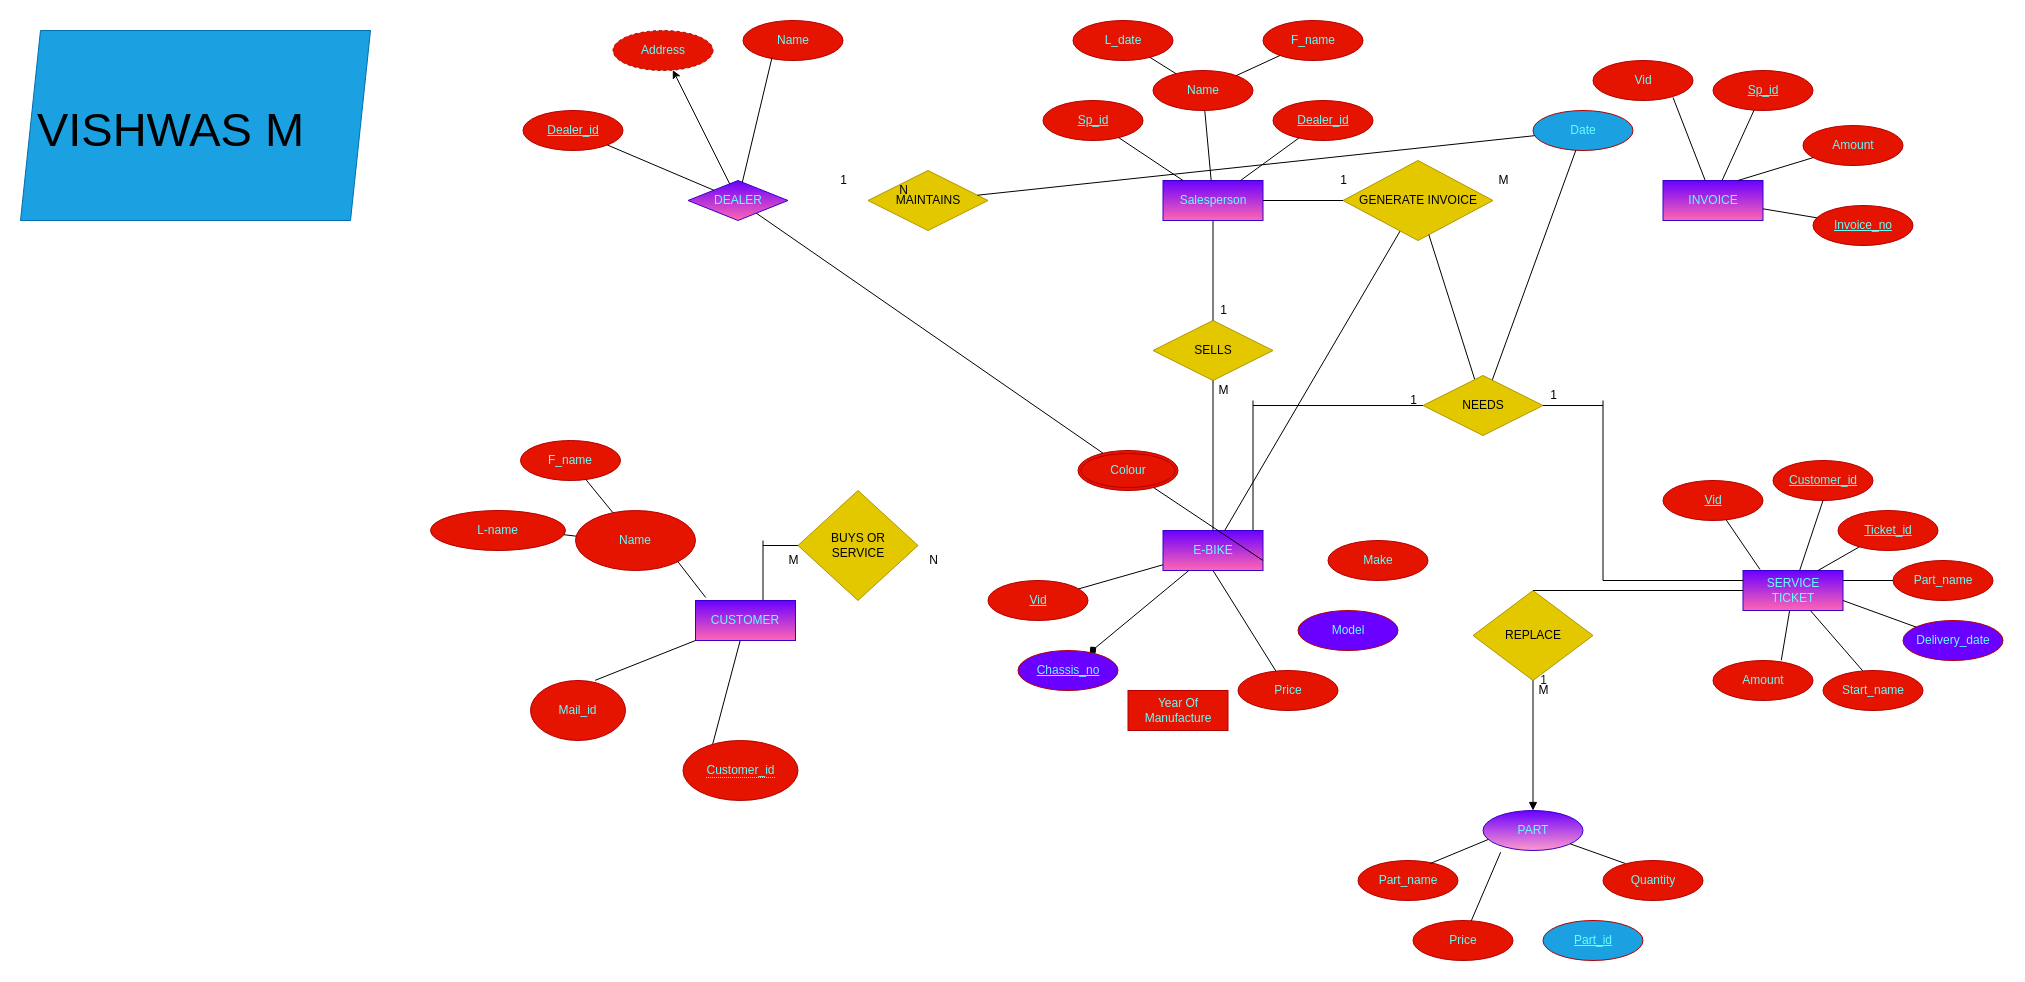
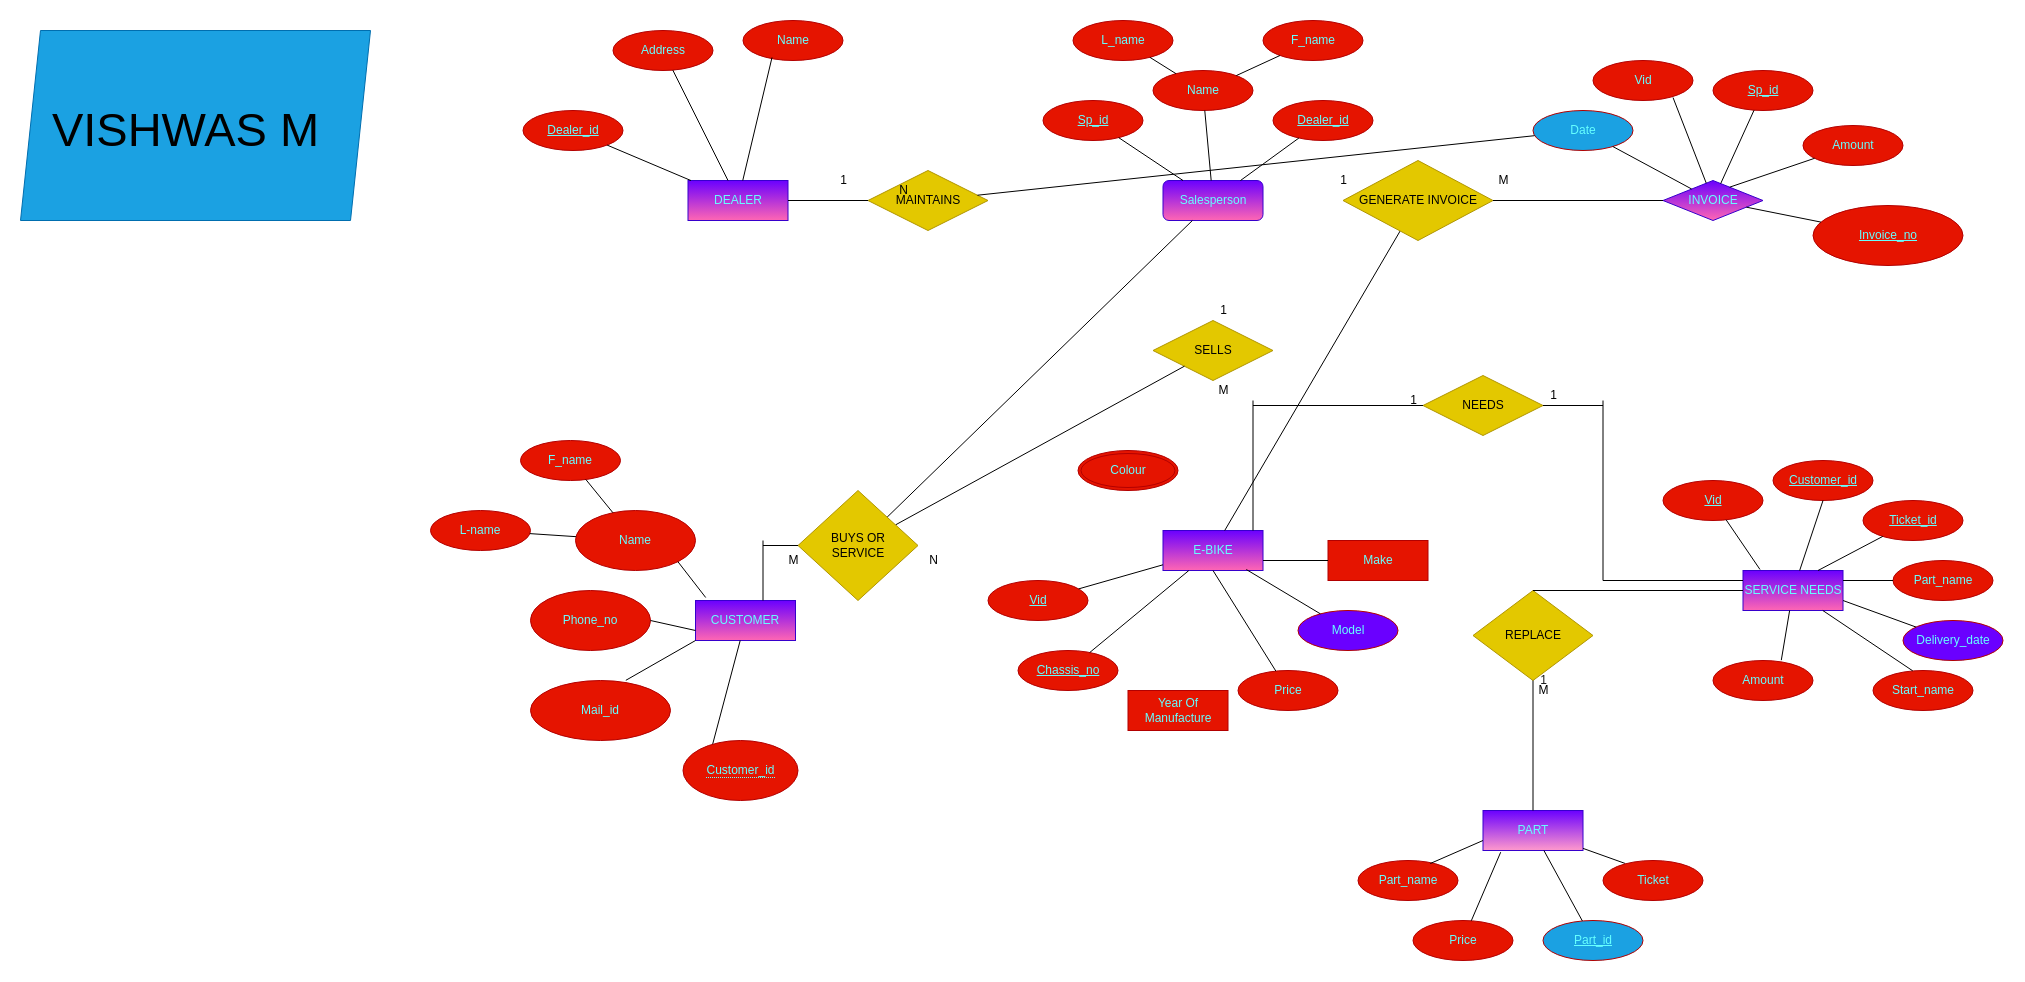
- <mxCell id="77" value="L_date" style="ellipse;whiteSpace=wrap;html=1;align=center;fillColor=#e51400;fontColor=#66FFFF;strokeColor=#B20000;" vertex="1" parent="1"><mxGeometry x="1072.5" y="20" width="100" height="40" as="geometry" /></mxCell>
+ <mxCell id="77" value="L_name" style="ellipse;whiteSpace=wrap;html=1;align=center;fillColor=#e51400;fontColor=#66FFFF;strokeColor=#B20000;" vertex="1" parent="1"><mxGeometry x="1072.5" y="20" width="100" height="40" as="geometry" /></mxCell>
- <mxCell id="29" value="Address" style="ellipse;whiteSpace=wrap;html=1;align=center;fillColor=#e51400;fontColor=#66FFFF;strokeColor=#B20000;dashed=1;" vertex="1" parent="1"><mxGeometry x="612.5" y="30" width="100" height="40" as="geometry" /></mxCell>
+ <mxCell id="29" value="Address" style="ellipse;whiteSpace=wrap;html=1;align=center;fillColor=#e51400;fontColor=#66FFFF;strokeColor=#B20000;" vertex="1" parent="1"><mxGeometry x="612.5" y="30" width="100" height="40" as="geometry" /></mxCell>
- <mxCell id="32" value="" style="endArrow=classic;html=1;rounded=0;fontColor=#66FFFF;" edge="1" parent="1" source="2" target="29"><mxGeometry relative="1" as="geometry"><mxPoint x="482.5" y="130" as="sourcePoint" /><mxPoint x="642.5" y="130" as="targetPoint" /></mxGeometry></mxCell>
+ <mxCell id="32" value="" style="endArrow=none;html=1;rounded=0;fontColor=#66FFFF;" edge="1" parent="1" source="2" target="29"><mxGeometry relative="1" as="geometry"><mxPoint x="482.5" y="130" as="sourcePoint" /><mxPoint x="642.5" y="130" as="targetPoint" /></mxGeometry></mxCell>
- <mxCell id="117" value="VISHWAS M" style="text;html=1;align=center;verticalAlign=middle;resizable=0;points=[];autosize=1;strokeColor=none;fillColor=none;fontColor=default;fontSize=47;gradientColor=none;" vertex="1" parent="1"><mxGeometry x="25" y="95" width="290" height="70" as="geometry" /></mxCell>
+ <mxCell id="117" value="VISHWAS M" style="text;html=1;align=center;verticalAlign=middle;resizable=0;points=[];autosize=1;strokeColor=none;fillColor=none;fontColor=default;fontSize=47;gradientColor=none;" vertex="1" parent="1"><mxGeometry x="40" y="95" width="290" height="70" as="geometry" /></mxCell>
- <mxCell id="2" value="DEALER" style="rhombus;whiteSpace=wrap;html=1;align=center;fillColor=#6a00ff;fontColor=#66FFFF;strokeColor=#3700CC;gradientColor=#FF66B3;" vertex="1" parent="1"><mxGeometry x="687.5" y="180" width="100" height="40" as="geometry" /></mxCell>
+ <mxCell id="2" value="DEALER" style="whiteSpace=wrap;html=1;align=center;fillColor=#6a00ff;fontColor=#66FFFF;strokeColor=#3700CC;gradientColor=#FF66B3;" vertex="1" parent="1"><mxGeometry x="687.5" y="180" width="100" height="40" as="geometry" /></mxCell>
- <mxCell id="72" value="Salesperson" style="whiteSpace=wrap;html=1;align=center;fillColor=#6a00ff;fontColor=#66FFFF;strokeColor=#3700CC;gradientColor=#FF66B3;" vertex="1" parent="1"><mxGeometry x="1162.5" y="180" width="100" height="40" as="geometry" /></mxCell>
+ <mxCell id="72" value="Salesperson" style="whiteSpace=wrap;html=1;align=center;fillColor=#6a00ff;fontColor=#66FFFF;strokeColor=#3700CC;gradientColor=#FF66B3;rounded=1;" vertex="1" parent="1"><mxGeometry x="1162.5" y="180" width="100" height="40" as="geometry" /></mxCell>
- <mxCell id="94" value="" style="endArrow=none;html=1;rounded=0;fontColor=#66FFFF;" edge="1" parent="1" source="72" target="92"><mxGeometry relative="1" as="geometry"><mxPoint x="1552.5" y="210" as="sourcePoint" /><mxPoint x="1712.5" y="210" as="targetPoint" /></mxGeometry></mxCell>
+ <mxCell id="94" value="" style="endArrow=none;html=1;rounded=0;fontColor=#66FFFF;" edge="1" parent="1" source="72" target="111"><mxGeometry relative="1" as="geometry"><mxPoint x="1552.5" y="210" as="sourcePoint" /><mxPoint x="1712.5" y="210" as="targetPoint" /></mxGeometry></mxCell>
- <mxCell id="12" value="INVOICE" style="whiteSpace=wrap;html=1;align=center;fillColor=#6a00ff;fontColor=#66FFFF;strokeColor=#3700CC;gradientColor=#FF66B3;" vertex="1" parent="1"><mxGeometry x="1662.5" y="180" width="100" height="40" as="geometry" /></mxCell>
+ <mxCell id="12" value="INVOICE" style="rhombus;whiteSpace=wrap;html=1;align=center;fillColor=#6a00ff;fontColor=#66FFFF;strokeColor=#3700CC;gradientColor=#FF66B3;" vertex="1" parent="1"><mxGeometry x="1662.5" y="180" width="100" height="40" as="geometry" /></mxCell>
- <mxCell id="21" value="Invoice_no" style="ellipse;whiteSpace=wrap;html=1;align=center;fontStyle=4;fillColor=#e51400;fontColor=#66FFFF;strokeColor=#B20000;" vertex="1" parent="1"><mxGeometry x="1812.5" y="205" width="100" height="40" as="geometry" /></mxCell>
+ <mxCell id="21" value="Invoice_no" style="ellipse;whiteSpace=wrap;html=1;align=center;fontStyle=4;fillColor=#e51400;fontColor=#66FFFF;strokeColor=#B20000;" vertex="1" parent="1"><mxGeometry x="1812.5" y="205" width="150" height="60" as="geometry" /></mxCell>
- <mxCell id="23" value="" style="endArrow=none;html=1;rounded=0;fontColor=#66FFFF;" edge="1" parent="1" source="20" target="103"><mxGeometry relative="1" as="geometry"><mxPoint x="1512.5" y="300" as="sourcePoint" /><mxPoint x="1672.5" y="300" as="targetPoint" /></mxGeometry></mxCell>
+ <mxCell id="23" value="" style="endArrow=none;html=1;rounded=0;fontColor=#66FFFF;" edge="1" parent="1" source="20" target="12"><mxGeometry relative="1" as="geometry"><mxPoint x="1512.5" y="300" as="sourcePoint" /><mxPoint x="1672.5" y="300" as="targetPoint" /></mxGeometry></mxCell>
- <mxCell id="89" value="" style="endArrow=none;html=1;rounded=0;fontColor=#66FFFF;" edge="1" parent="1" source="72" target="87"><mxGeometry relative="1" as="geometry"><mxPoint x="1322.5" y="400" as="sourcePoint" /><mxPoint x="1482.5" y="400" as="targetPoint" /></mxGeometry></mxCell>
- <mxCell id="93" value="" style="endArrow=none;html=1;rounded=0;" edge="1" parent="1" source="92" target="103"><mxGeometry relative="1" as="geometry"><mxPoint x="1452.5" y="210" as="sourcePoint" /><mxPoint x="1612.5" y="210" as="targetPoint" /></mxGeometry></mxCell>
+ <mxCell id="93" value="" style="endArrow=none;html=1;rounded=0;" edge="1" parent="1" source="92" target="12"><mxGeometry relative="1" as="geometry"><mxPoint x="1452.5" y="210" as="sourcePoint" /><mxPoint x="1612.5" y="210" as="targetPoint" /></mxGeometry></mxCell>
- <mxCell id="83" value="" style="endArrow=none;html=1;rounded=0;fontColor=#66FFFF;" edge="1" parent="1" source="2" target="65"><mxGeometry relative="1" as="geometry"><mxPoint x="882.5" y="400" as="sourcePoint" /><mxPoint x="1042.5" y="400" as="targetPoint" /></mxGeometry></mxCell>
+ <mxCell id="83" value="" style="endArrow=none;html=1;rounded=0;fontColor=#66FFFF;" edge="1" parent="1" source="2" target="4"><mxGeometry relative="1" as="geometry"><mxPoint x="882.5" y="400" as="sourcePoint" /><mxPoint x="1042.5" y="400" as="targetPoint" /></mxGeometry></mxCell>
- <mxCell id="88" value="" style="endArrow=none;html=1;rounded=0;" edge="1" parent="1" source="87" target="58"><mxGeometry relative="1" as="geometry"><mxPoint x="1322.5" y="400" as="sourcePoint" /><mxPoint x="1482.5" y="400" as="targetPoint" /></mxGeometry></mxCell>
+ <mxCell id="88" value="" style="endArrow=none;html=1;rounded=0;" edge="1" parent="1" source="87" target="111"><mxGeometry relative="1" as="geometry"><mxPoint x="1322.5" y="400" as="sourcePoint" /><mxPoint x="1482.5" y="400" as="targetPoint" /></mxGeometry></mxCell>
- <mxCell id="71" value="" style="endArrow=none;html=1;rounded=0;exitX=1;exitY=0.75;exitDx=0;exitDy=0;fontColor=#66FFFF;" edge="1" parent="1" source="58" target="65"><mxGeometry relative="1" as="geometry"><mxPoint x="1247.5" y="630" as="sourcePoint" /><mxPoint x="1407.5" y="630" as="targetPoint" /></mxGeometry></mxCell>
+ <mxCell id="71" value="" style="endArrow=none;html=1;rounded=0;exitX=1;exitY=0.75;exitDx=0;exitDy=0;fontColor=#66FFFF;" edge="1" parent="1" source="58" target="62"><mxGeometry relative="1" as="geometry"><mxPoint x="1247.5" y="630" as="sourcePoint" /><mxPoint x="1407.5" y="630" as="targetPoint" /></mxGeometry></mxCell>
- <mxCell id="35" value="L-name" style="ellipse;whiteSpace=wrap;html=1;align=center;fillColor=#e51400;fontColor=#66FFFF;strokeColor=#B20000;" vertex="1" parent="1"><mxGeometry x="430" y="510" width="135" height="40" as="geometry" /></mxCell>
+ <mxCell id="35" value="L-name" style="ellipse;whiteSpace=wrap;html=1;align=center;fillColor=#e51400;fontColor=#66FFFF;strokeColor=#B20000;" vertex="1" parent="1"><mxGeometry x="430" y="510" width="100" height="40" as="geometry" /></mxCell>
- <mxCell id="39" value="Ticket_id" style="ellipse;whiteSpace=wrap;html=1;align=center;fontStyle=4;fillColor=#e51400;fontColor=#66FFFF;strokeColor=#B20000;" vertex="1" parent="1"><mxGeometry x="1837.5" y="510" width="100" height="40" as="geometry" /></mxCell>
+ <mxCell id="39" value="Ticket_id" style="ellipse;whiteSpace=wrap;html=1;align=center;fontStyle=4;fillColor=#e51400;fontColor=#66FFFF;strokeColor=#B20000;" vertex="1" parent="1"><mxGeometry x="1862.5" y="500" width="100" height="40" as="geometry" /></mxCell>
- <mxCell id="62" value="Make" style="ellipse;whiteSpace=wrap;html=1;align=center;fillColor=#e51400;fontColor=#66FFFF;strokeColor=#B20000;" vertex="1" parent="1"><mxGeometry x="1327.5" y="540" width="100" height="40" as="geometry" /></mxCell>
+ <mxCell id="62" value="Make" style="whiteSpace=wrap;html=1;align=center;fillColor=#e51400;fontColor=#66FFFF;strokeColor=#B20000;rounded=0;" vertex="1" parent="1"><mxGeometry x="1327.5" y="540" width="100" height="40" as="geometry" /></mxCell>
- <mxCell id="13" value="SERVICE TICKET" style="whiteSpace=wrap;html=1;align=center;fillColor=#6a00ff;fontColor=#66FFFF;strokeColor=#3700CC;gradientColor=#FF66B3;" vertex="1" parent="1"><mxGeometry x="1742.5" y="570" width="100" height="40" as="geometry" /></mxCell>
+ <mxCell id="13" value="SERVICE NEEDS" style="whiteSpace=wrap;html=1;align=center;fillColor=#6a00ff;fontColor=#66FFFF;strokeColor=#3700CC;gradientColor=#FF66B3;" vertex="1" parent="1"><mxGeometry x="1742.5" y="570" width="100" height="40" as="geometry" /></mxCell>
+ <mxCell id="70" value="" style="endArrow=none;html=1;rounded=0;exitX=0.833;exitY=0.975;exitDx=0;exitDy=0;exitPerimeter=0;fontColor=#66FFFF;" edge="1" parent="1" source="58" target="59"><mxGeometry relative="1" as="geometry"><mxPoint x="1247.5" y="630" as="sourcePoint" /><mxPoint x="1407.5" y="630" as="targetPoint" /></mxGeometry></mxCell>
+ <mxCell id="5" value="Phone_no" style="ellipse;whiteSpace=wrap;html=1;fillColor=#e51400;fontColor=#66FFFF;strokeColor=#B20000;" vertex="1" parent="1"><mxGeometry x="530" y="590" width="120" height="60" as="geometry" /></mxCell>
+ <mxCell id="10" value="" style="endArrow=none;html=1;rounded=0;exitX=1;exitY=0.5;exitDx=0;exitDy=0;entryX=0;entryY=0.75;entryDx=0;entryDy=0;fontColor=#66FFFF;" edge="1" parent="1" source="5" target="3"><mxGeometry relative="1" as="geometry"><mxPoint x="710" y="670" as="sourcePoint" /><mxPoint x="870" y="670" as="targetPoint" /></mxGeometry></mxCell>
- <mxCell id="66" value="" style="endArrow=diamond;html=1;rounded=0;fontColor=#66FFFF;" edge="1" parent="1" source="58" target="64"><mxGeometry relative="1" as="geometry"><mxPoint x="1272.5" y="740" as="sourcePoint" /><mxPoint x="1432.5" y="740" as="targetPoint" /></mxGeometry></mxCell>
+ <mxCell id="66" value="" style="endArrow=none;html=1;rounded=0;fontColor=#66FFFF;" edge="1" parent="1" source="58" target="64"><mxGeometry relative="1" as="geometry"><mxPoint x="1272.5" y="740" as="sourcePoint" /><mxPoint x="1432.5" y="740" as="targetPoint" /></mxGeometry></mxCell>
- <mxCell id="64" value="Chassis_no" style="ellipse;whiteSpace=wrap;html=1;align=center;fontStyle=4;fillColor=#6a00ff;fontColor=#66FFFF;strokeColor=#B20000;" vertex="1" parent="1"><mxGeometry x="1017.5" y="650" width="100" height="40" as="geometry" /></mxCell>
+ <mxCell id="64" value="Chassis_no" style="ellipse;whiteSpace=wrap;html=1;align=center;fontStyle=4;fillColor=#e51400;fontColor=#66FFFF;strokeColor=#B20000;" vertex="1" parent="1"><mxGeometry x="1017.5" y="650" width="100" height="40" as="geometry" /></mxCell>
- <mxCell id="17" value="Start_name" style="ellipse;whiteSpace=wrap;html=1;align=center;fillColor=#e51400;fontColor=#66FFFF;strokeColor=#B20000;" vertex="1" parent="1"><mxGeometry x="1822.5" y="670" width="100" height="40" as="geometry" /></mxCell>
+ <mxCell id="17" value="Start_name" style="ellipse;whiteSpace=wrap;html=1;align=center;fillColor=#e51400;fontColor=#66FFFF;strokeColor=#B20000;" vertex="1" parent="1"><mxGeometry x="1872.5" y="670" width="100" height="40" as="geometry" /></mxCell>
- <mxCell id="6" value="Mail_id" style="ellipse;whiteSpace=wrap;html=1;align=center;fillColor=#e51400;fontColor=#66FFFF;strokeColor=#B20000;" vertex="1" parent="1"><mxGeometry x="530" y="680" width="95" height="60" as="geometry" /></mxCell>
+ <mxCell id="6" value="Mail_id" style="ellipse;whiteSpace=wrap;html=1;align=center;fillColor=#e51400;fontColor=#66FFFF;strokeColor=#B20000;" vertex="1" parent="1"><mxGeometry x="530" y="680" width="140" height="60" as="geometry" /></mxCell>
- <mxCell id="99" value="" style="endArrow=block;html=1;rounded=0;fontColor=#66FFFF;" edge="1" parent="1" source="97" target="49"><mxGeometry relative="1" as="geometry"><mxPoint x="1592.5" y="680" as="sourcePoint" /><mxPoint x="1752.5" y="680" as="targetPoint" /></mxGeometry></mxCell>
+ <mxCell id="99" value="" style="endArrow=none;html=1;rounded=0;fontColor=#66FFFF;" edge="1" parent="1" source="97" target="49"><mxGeometry relative="1" as="geometry"><mxPoint x="1592.5" y="680" as="sourcePoint" /><mxPoint x="1752.5" y="680" as="targetPoint" /></mxGeometry></mxCell>
- <mxCell id="49" value="PART" style="ellipse;whiteSpace=wrap;html=1;align=center;fillColor=#6a00ff;fontColor=#66FFFF;strokeColor=#3700CC;gradientColor=#FF99CC;" vertex="1" parent="1"><mxGeometry x="1482.5" y="810" width="100" height="40" as="geometry" /></mxCell>
+ <mxCell id="49" value="PART" style="whiteSpace=wrap;html=1;align=center;fillColor=#6a00ff;fontColor=#66FFFF;strokeColor=#3700CC;gradientColor=#FF99CC;" vertex="1" parent="1"><mxGeometry x="1482.5" y="810" width="100" height="40" as="geometry" /></mxCell>
- <mxCell id="57" value="Quantity" style="ellipse;whiteSpace=wrap;html=1;align=center;fillColor=#e51400;fontColor=#66FFFF;strokeColor=#B20000;" vertex="1" parent="1"><mxGeometry x="1602.5" y="860" width="100" height="40" as="geometry" /></mxCell>
+ <mxCell id="57" value="Ticket" style="ellipse;whiteSpace=wrap;html=1;align=center;fillColor=#e51400;fontColor=#66FFFF;strokeColor=#B20000;" vertex="1" parent="1"><mxGeometry x="1602.5" y="860" width="100" height="40" as="geometry" /></mxCell>
+ <mxCell id="54" value="" style="endArrow=none;html=1;rounded=0;fontColor=#66FFFF;" edge="1" parent="1" source="50" target="49"><mxGeometry relative="1" as="geometry"><mxPoint x="1452.5" y="830" as="sourcePoint" /><mxPoint x="1612.5" y="830" as="targetPoint" /></mxGeometry></mxCell>
